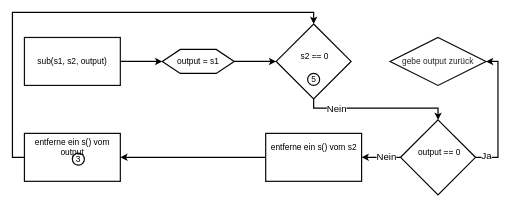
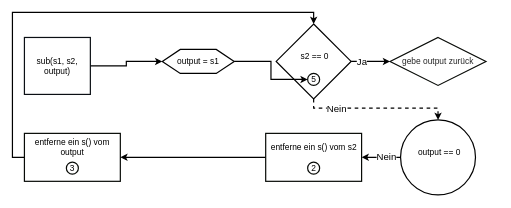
- <mxCell id="3" value="&lt;font style=&quot;font-size: 14px&quot;&gt;sub(s1, s2, output)&lt;/font&gt;" style="rounded=0;whiteSpace=wrap;html=1;strokeWidth=2;fillColor=none;strokeColor=#0B0F14;" parent="1" vertex="1"><mxGeometry x="40" y="62" width="160" height="80" as="geometry" /></mxCell>
+ <mxCell id="3" value="&lt;font style=&quot;font-size: 14px&quot;&gt;sub(s1, s2, output)&lt;/font&gt;" style="rounded=0;whiteSpace=wrap;html=1;strokeWidth=2;fillColor=none;strokeColor=#0B0F14;" parent="1" vertex="1"><mxGeometry x="40" y="62" width="110" height="95" as="geometry" /></mxCell>
- <mxCell id="11" style="edgeStyle=orthogonalEdgeStyle;rounded=0;orthogonalLoop=1;jettySize=auto;html=1;entryX=0;entryY=0.5;entryDx=0;entryDy=0;strokeWidth=2;" parent="1" source="12" target="9" edge="1"><mxGeometry relative="1" as="geometry" /></mxCell>
+ <mxCell id="11" style="edgeStyle=orthogonalEdgeStyle;rounded=0;orthogonalLoop=1;jettySize=auto;html=1;strokeWidth=2;" parent="1" source="12" target="13" edge="1"><mxGeometry relative="1" as="geometry" /></mxCell>
+ <mxCell id="5" style="edgeStyle=orthogonalEdgeStyle;rounded=0;orthogonalLoop=1;jettySize=auto;html=1;entryX=0;entryY=0.5;entryDx=0;entryDy=0;strokeWidth=2;" parent="1" source="9" target="4" edge="1"><mxGeometry relative="1" as="geometry" /></mxCell>
+ <mxCell id="6" value="&lt;font style=&quot;font-size: 16px&quot;&gt;Ja&lt;/font&gt;" style="text;html=1;align=center;verticalAlign=middle;resizable=0;points=[];labelBackgroundColor=#ffffff;" parent="5" vertex="1" connectable="0"><mxGeometry x="-0.015" relative="1" as="geometry"><mxPoint x="-14.5" as="offset" /></mxGeometry></mxCell>
- <mxCell id="7" style="edgeStyle=orthogonalEdgeStyle;rounded=0;orthogonalLoop=1;jettySize=auto;html=1;entryX=0.5;entryY=0;entryDx=0;entryDy=0;strokeWidth=2;" edge="1" parent="1" source="9" target="23"><mxGeometry relative="1" as="geometry"><Array as="points"><mxPoint x="523" y="180" /><mxPoint x="730" y="180" /></Array></mxGeometry></mxCell>
+ <mxCell id="7" style="edgeStyle=orthogonalEdgeStyle;rounded=0;orthogonalLoop=1;jettySize=auto;html=1;entryX=0.5;entryY=0;entryDx=0;entryDy=0;strokeWidth=2;dashed=1;" edge="1" parent="1" source="9" target="23"><mxGeometry relative="1" as="geometry"><Array as="points"><mxPoint x="523" y="180" /><mxPoint x="730" y="180" /></Array></mxGeometry></mxCell>
- <mxCell id="19" style="edgeStyle=orthogonalEdgeStyle;rounded=0;orthogonalLoop=1;jettySize=auto;html=1;entryX=1;entryY=0.5;entryDx=0;entryDy=0;strokeWidth=2;exitX=1;exitY=0.5;exitDx=0;exitDy=0;" edge="1" parent="1" source="23" target="4"><mxGeometry relative="1" as="geometry"><mxPoint x="670" y="262" as="targetPoint" /><Array as="points"><mxPoint x="830" y="262" /><mxPoint x="830" y="102" /></Array></mxGeometry></mxCell>
- <mxCell id="20" value="&lt;font style=&quot;font-size: 16px&quot;&gt;Ja&lt;/font&gt;" style="edgeLabel;html=1;align=center;verticalAlign=middle;resizable=0;points=[];" vertex="1" connectable="0" parent="19"><mxGeometry x="-0.153" y="3" relative="1" as="geometry"><mxPoint x="-17" y="51.5" as="offset" /></mxGeometry></mxCell>
- <mxCell id="23" value="&lt;span style=&quot;font-size: 14px&quot;&gt;&amp;nbsp;output == 0&lt;br&gt;&lt;br&gt;&lt;/span&gt;" style="rhombus;whiteSpace=wrap;html=1;comic=0;strokeWidth=2;fillColor=none;" vertex="1" parent="1"><mxGeometry x="667.5" y="199.5" width="125" height="125" as="geometry" /></mxCell>
+ <mxCell id="23" value="&lt;span style=&quot;font-size: 14px&quot;&gt;&amp;nbsp;output == 0&lt;br&gt;&lt;br&gt;&lt;/span&gt;" style="ellipse;whiteSpace=wrap;html=1;comic=0;strokeWidth=2;fillColor=none;" vertex="1" parent="1"><mxGeometry x="667.5" y="199.5" width="125" height="125" as="geometry" /></mxCell>
- <mxCell id="18" value="&lt;font style=&quot;font-size: 14px&quot;&gt;3&lt;/font&gt;" style="ellipse;whiteSpace=wrap;html=1;strokeColor=#070A06;strokeWidth=2;gradientColor=#ffffff;fillColor=none;" vertex="1" parent="1"><mxGeometry x="120" y="255" width="20" height="20" as="geometry" /></mxCell>
+ <mxCell id="18" value="&lt;font style=&quot;font-size: 14px&quot;&gt;3&lt;/font&gt;" style="ellipse;whiteSpace=wrap;html=1;strokeColor=#070A06;strokeWidth=2;gradientColor=#ffffff;fillColor=none;" vertex="1" parent="1"><mxGeometry x="110" y="270" width="20" height="20" as="geometry" /></mxCell>
+ <mxCell id="16" value="&lt;font style=&quot;font-size: 14px&quot;&gt;2&lt;/font&gt;" style="ellipse;whiteSpace=wrap;html=1;strokeColor=#070A06;strokeWidth=2;gradientColor=#ffffff;fillColor=none;" parent="1" vertex="1"><mxGeometry x="512.5" y="270" width="20" height="20" as="geometry" /></mxCell>
